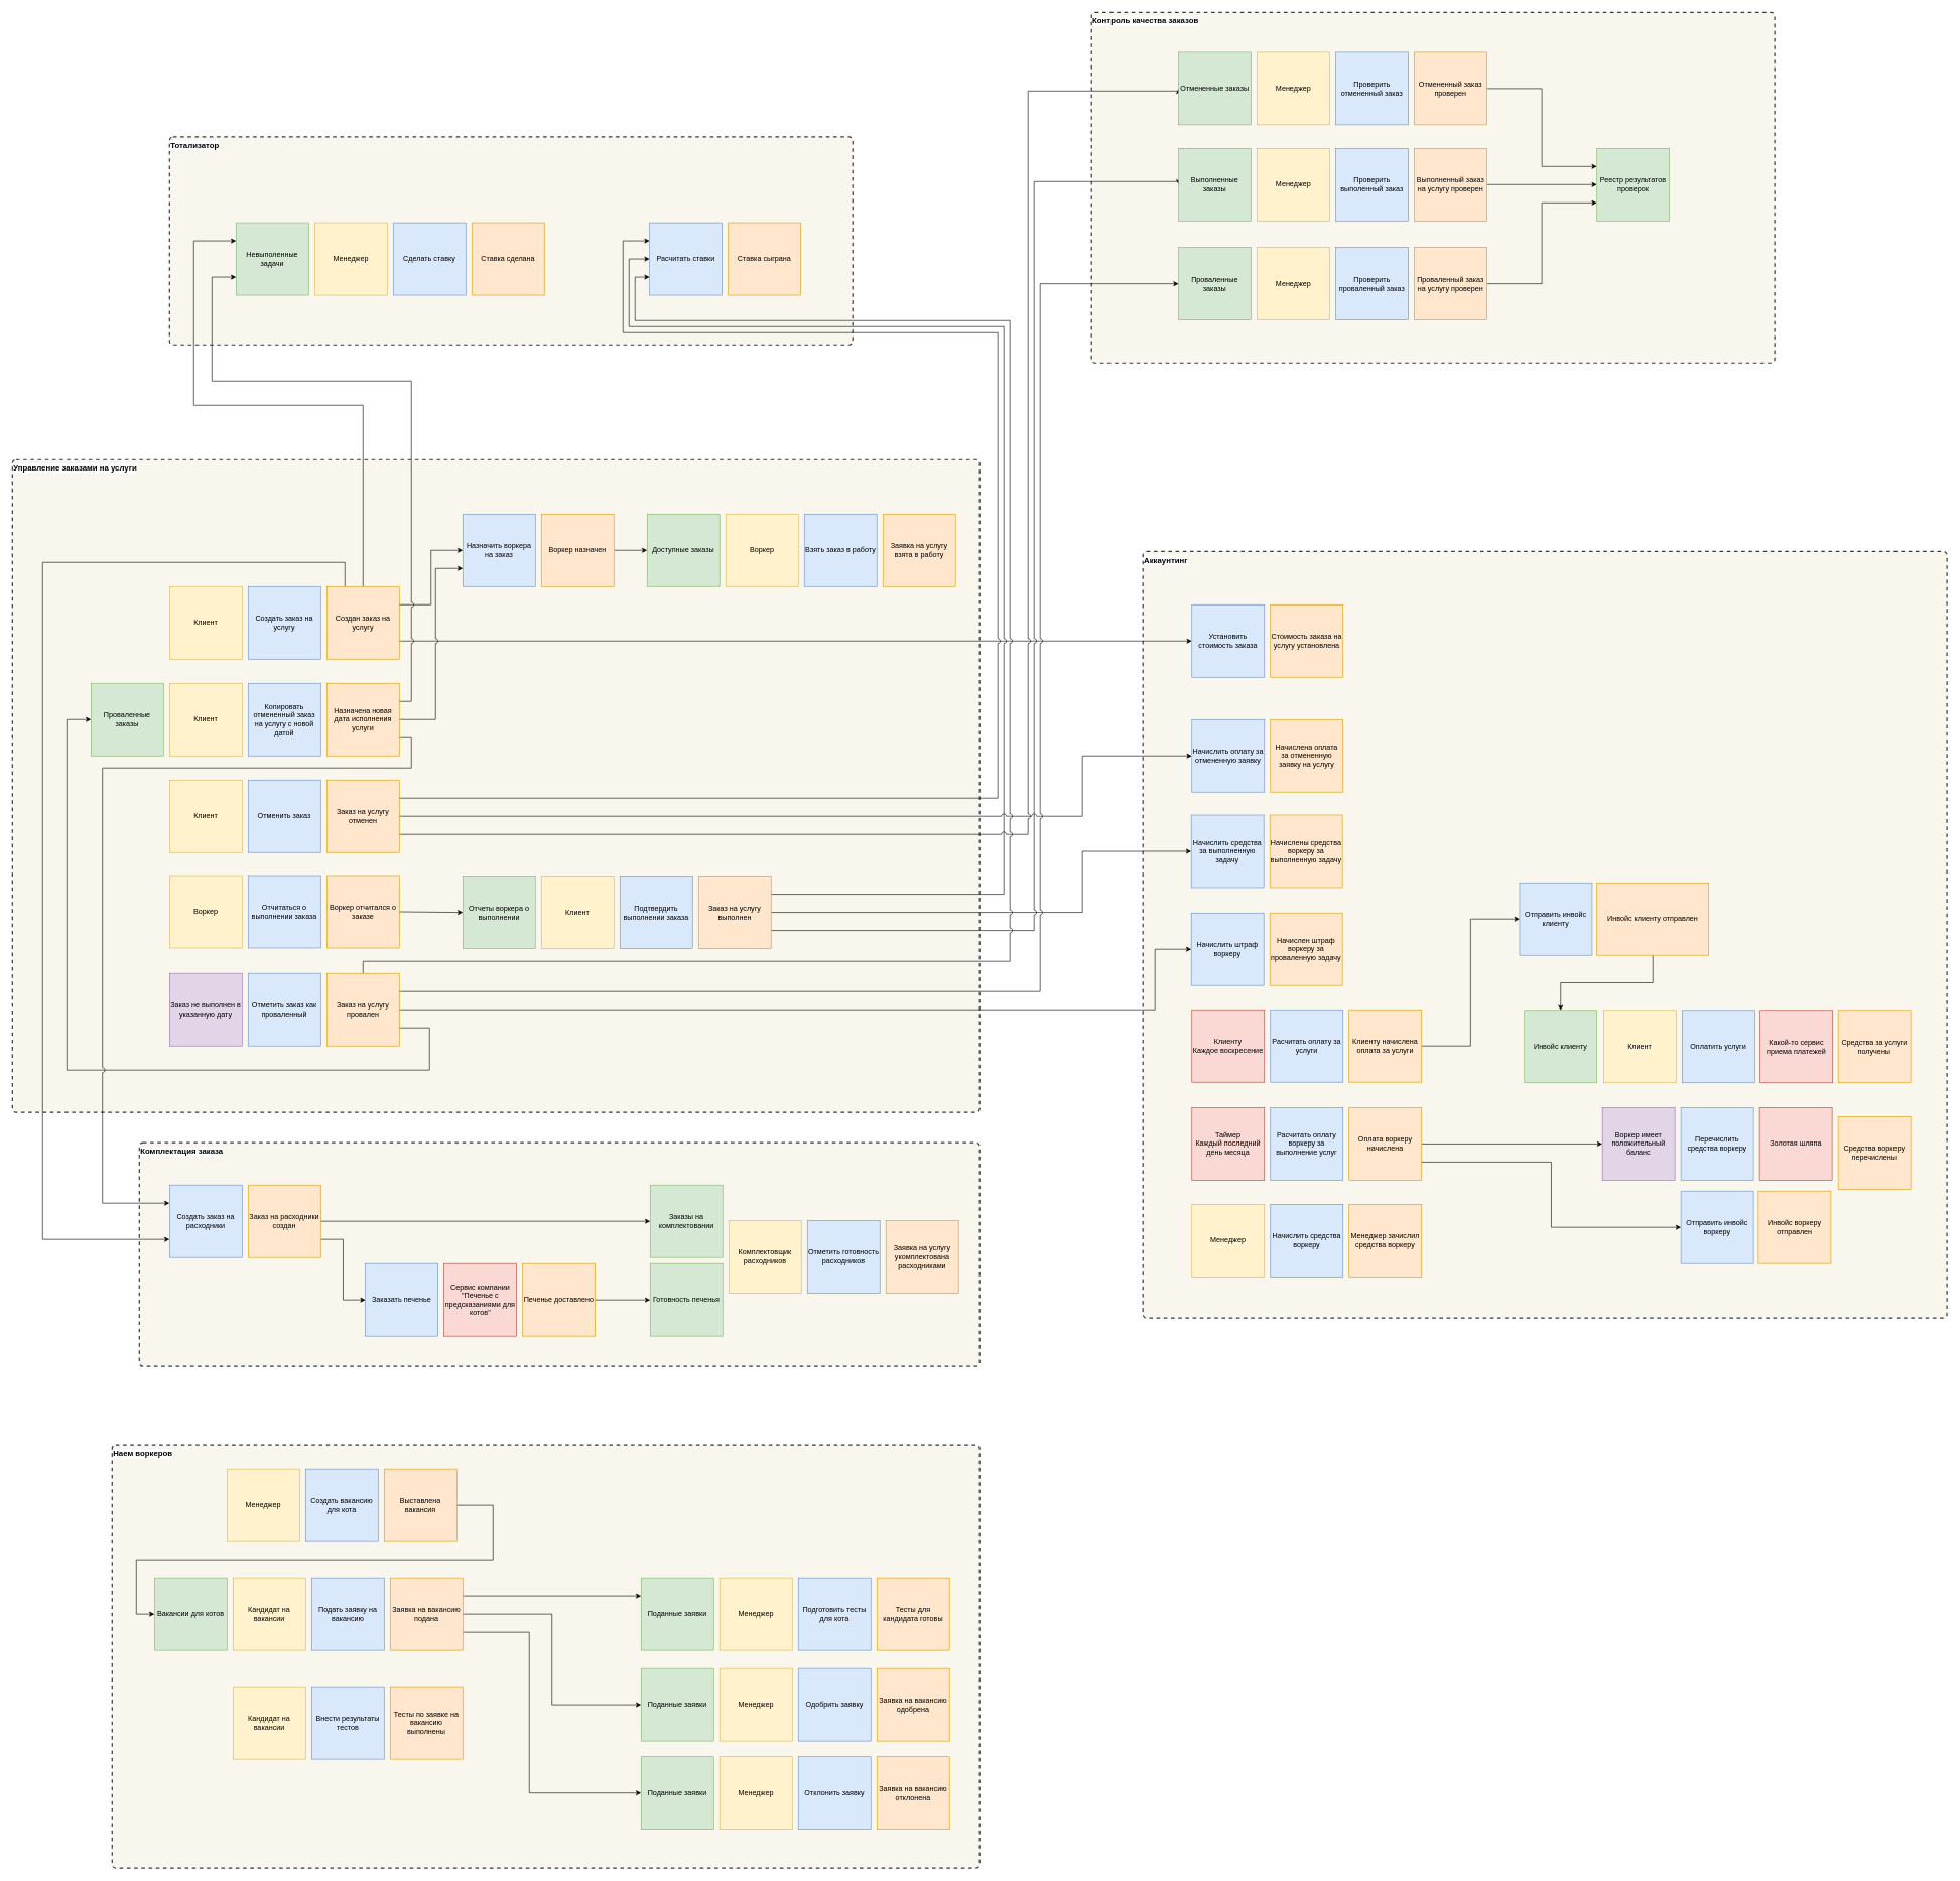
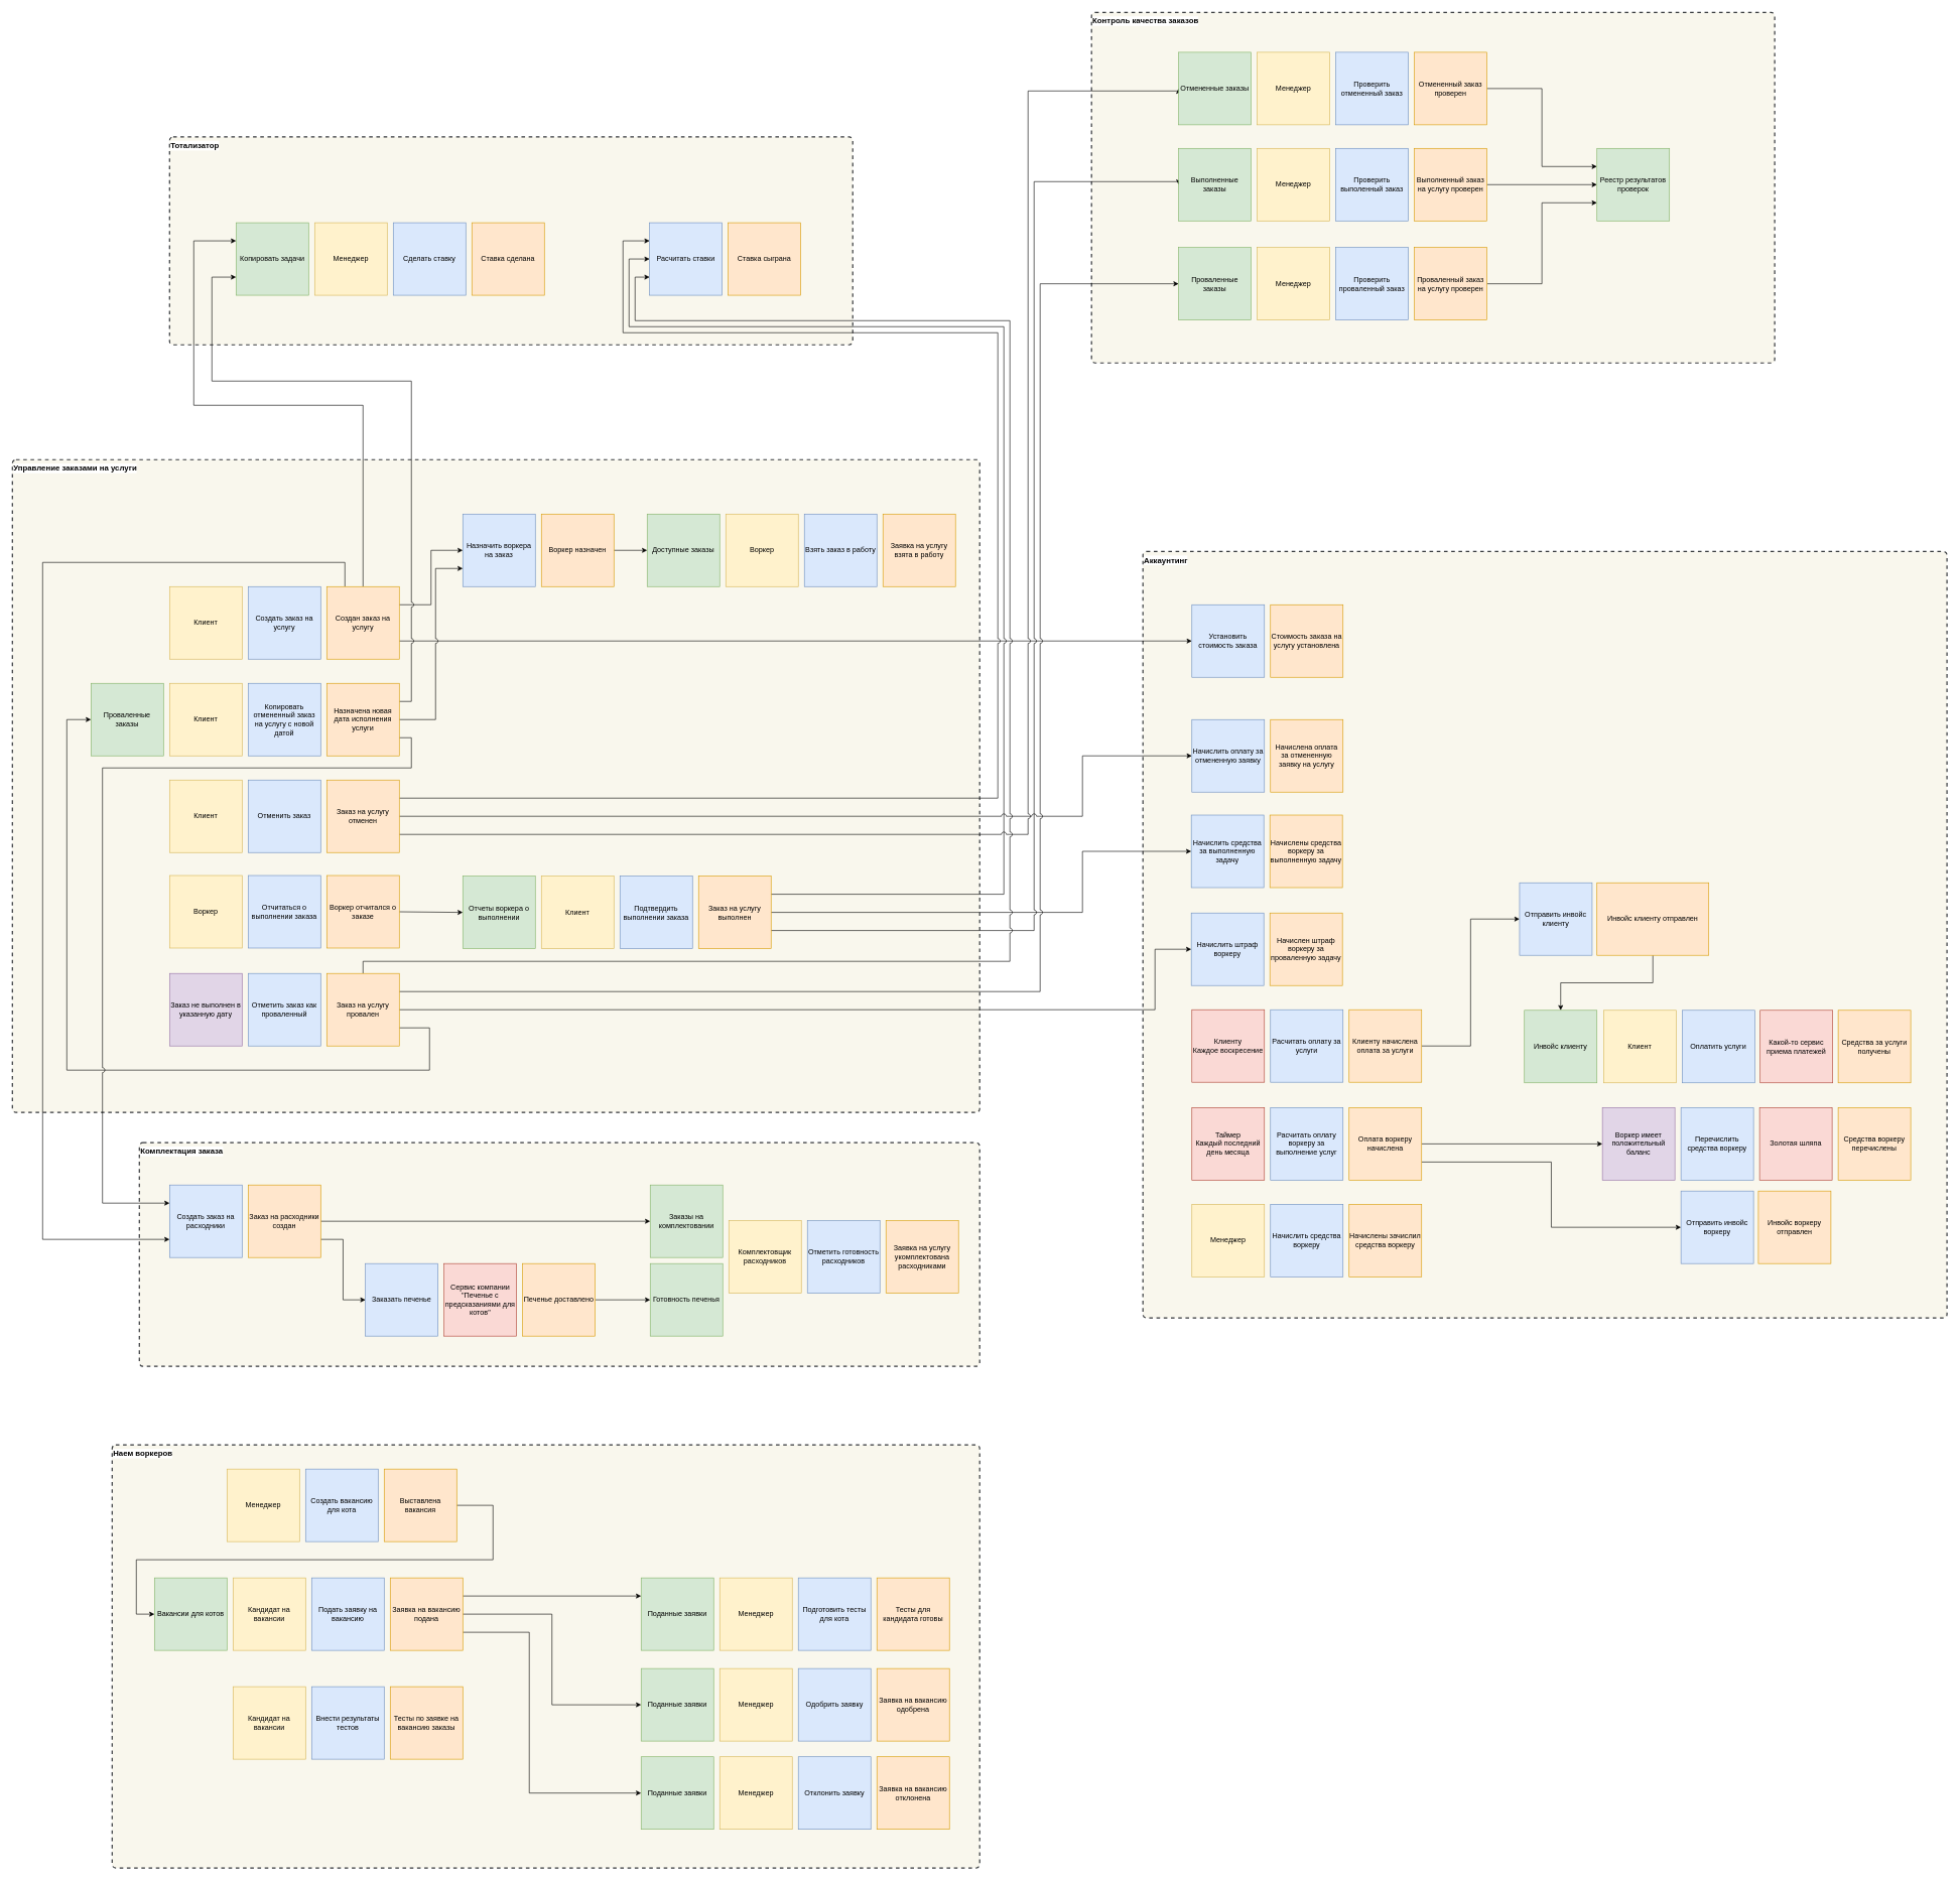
- <mxCell id="114" value="Невыполенные задачи" style="whiteSpace=wrap;html=1;aspect=fixed;fillColor=#d5e8d4;strokeColor=#82b366;" vertex="1" parent="1"><mxGeometry x="390" y="368" width="120" height="120" as="geometry" /></mxCell>
+ <mxCell id="114" value="Копировать задачи" style="whiteSpace=wrap;html=1;aspect=fixed;fillColor=#d5e8d4;strokeColor=#82b366;" vertex="1" parent="1"><mxGeometry x="390" y="368" width="120" height="120" as="geometry" /></mxCell>
- <mxCell id="59" value="&lt;div&gt;Средства воркеру перечислены&lt;/div&gt;" style="whiteSpace=wrap;html=1;aspect=fixed;fillColor=#ffe6cc;strokeColor=#d79b00;" vertex="1" parent="1"><mxGeometry x="3040" y="1847" width="120" height="120" as="geometry" /></mxCell>
+ <mxCell id="59" value="&lt;div&gt;Средства воркеру перечислены&lt;/div&gt;" style="whiteSpace=wrap;html=1;aspect=fixed;fillColor=#ffe6cc;strokeColor=#d79b00;" vertex="1" parent="1"><mxGeometry x="3040" y="1832" width="120" height="120" as="geometry" /></mxCell>
- <mxCell id="62" value="&lt;div&gt;Менеджер зачислил средства воркеру&lt;/div&gt;" style="whiteSpace=wrap;html=1;aspect=fixed;fillColor=#ffe6cc;strokeColor=#d79b00;" vertex="1" parent="1"><mxGeometry x="2231" y="1992" width="120" height="120" as="geometry" /></mxCell>
+ <mxCell id="62" value="&lt;div&gt;Начислены зачислил средства воркеру&lt;/div&gt;" style="whiteSpace=wrap;html=1;aspect=fixed;fillColor=#ffe6cc;strokeColor=#d79b00;" vertex="1" parent="1"><mxGeometry x="2231" y="1992" width="120" height="120" as="geometry" /></mxCell>
- <mxCell id="29" value="&lt;div&gt;Тесты по заявке на вакансию выполнены&lt;/div&gt;" style="whiteSpace=wrap;html=1;aspect=fixed;fillColor=#ffe6cc;strokeColor=#d79b00;" vertex="1" parent="1"><mxGeometry x="645" y="2790" width="120" height="120" as="geometry" /></mxCell>
+ <mxCell id="29" value="&lt;div&gt;Тесты по заявке на вакансию заказы&lt;/div&gt;" style="whiteSpace=wrap;html=1;aspect=fixed;fillColor=#ffe6cc;strokeColor=#d79b00;" vertex="1" parent="1"><mxGeometry x="645" y="2790" width="120" height="120" as="geometry" /></mxCell>
